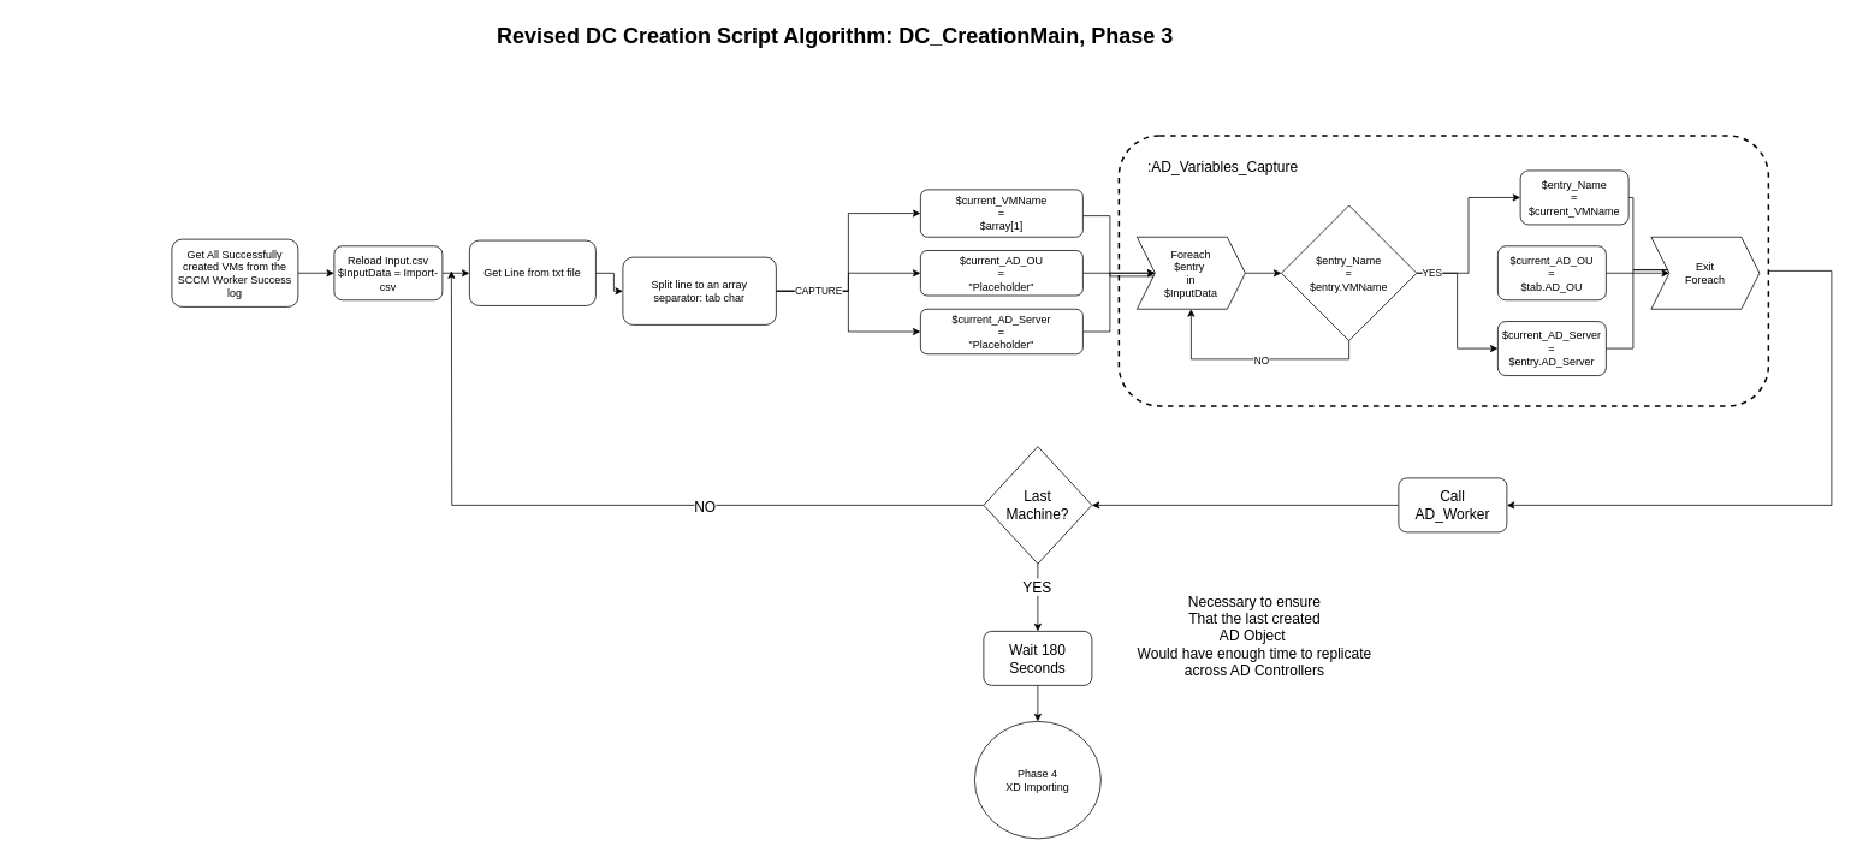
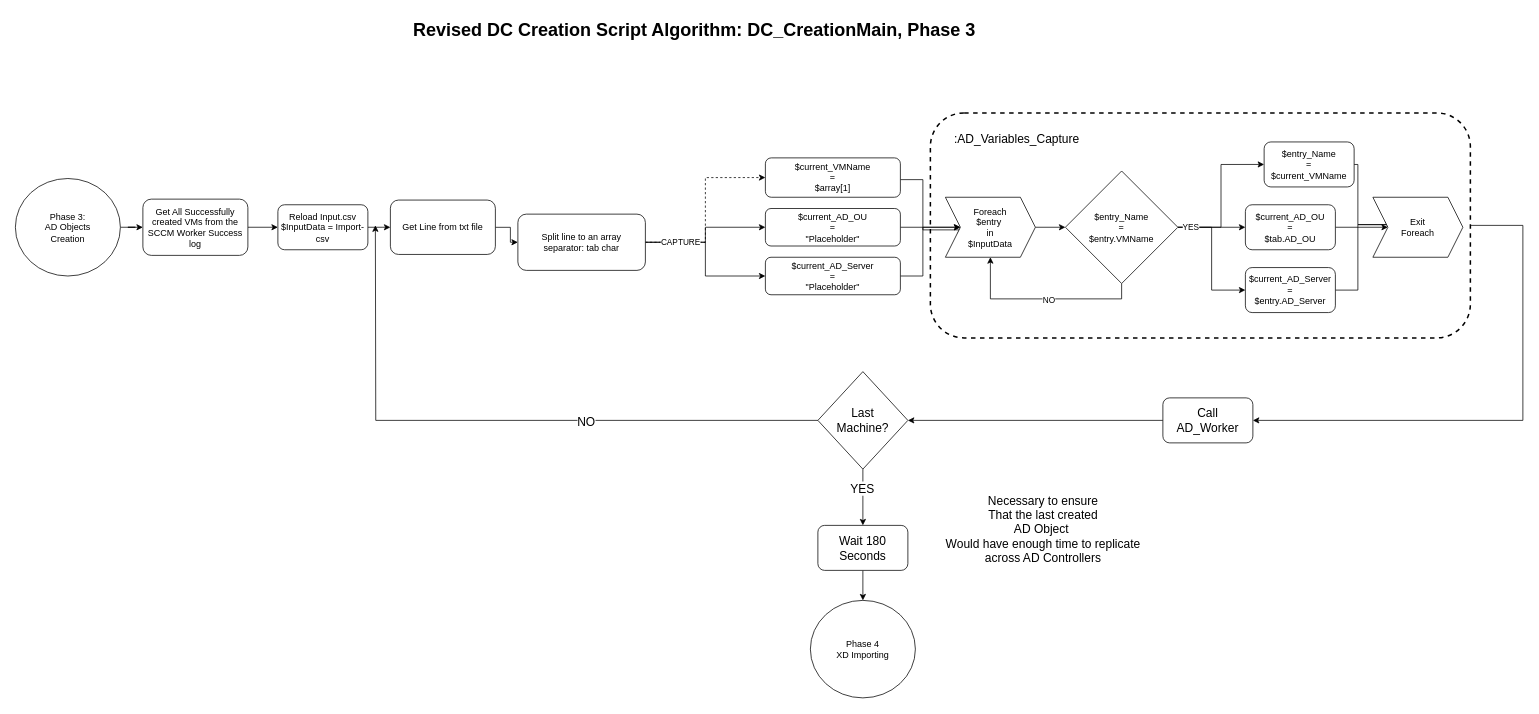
- <mxCell id="15" style="edgeStyle=orthogonalEdgeStyle;rounded=0;orthogonalLoop=1;jettySize=auto;html=1;entryX=0;entryY=0.5;entryDx=0;entryDy=0;strokeColor=#000000;fontColor=#000000;startArrow=none;startFill=0;" parent="1" source="17" target="7" edge="1"><mxGeometry relative="1" as="geometry" /></mxCell>
+ <mxCell id="15" style="edgeStyle=orthogonalEdgeStyle;rounded=0;orthogonalLoop=1;jettySize=auto;html=1;entryX=0;entryY=0.5;entryDx=0;entryDy=0;strokeColor=#000000;fontColor=#000000;startArrow=none;startFill=0;dashed=1;" parent="1" source="17" target="7" edge="1"><mxGeometry relative="1" as="geometry" /></mxCell>
+ <mxCell id="3" value="Phase 3:&lt;br&gt;AD Objects&lt;br&gt;Creation" style="ellipse;whiteSpace=wrap;html=1;fontSize=12;fillColor=default;" parent="1" vertex="1"><mxGeometry x="20" y="237.5" width="140" height="130" as="geometry" /></mxCell>
+ <mxCell id="2" style="edgeStyle=orthogonalEdgeStyle;rounded=0;orthogonalLoop=1;jettySize=auto;html=1;fontSize=12;" parent="1" source="3" target="10" edge="1"><mxGeometry relative="1" as="geometry" /></mxCell>
+ <mxCell id="31" style="edgeStyle=orthogonalEdgeStyle;rounded=0;orthogonalLoop=1;jettySize=auto;html=1;strokeColor=#000000;fontColor=#000000;startArrow=none;startFill=0;" edge="1" parent="1" source="36" target="27"><mxGeometry relative="1" as="geometry" /></mxCell>
